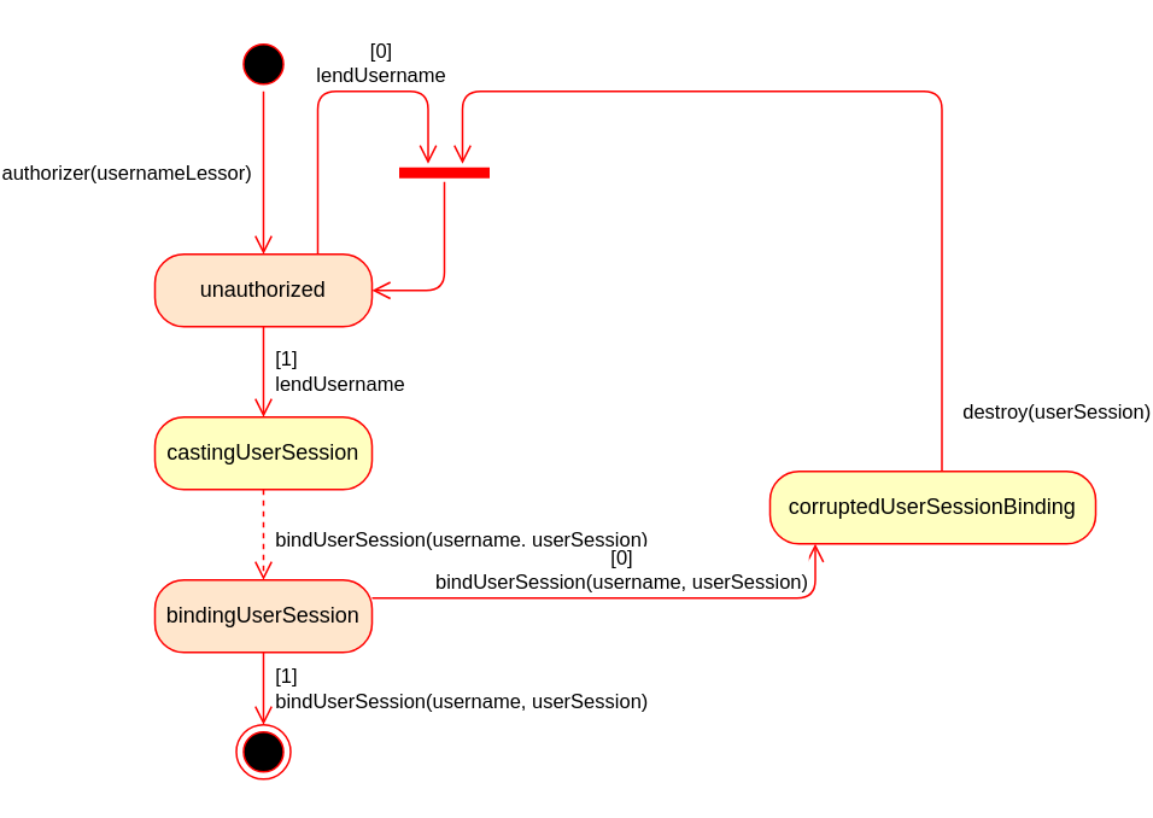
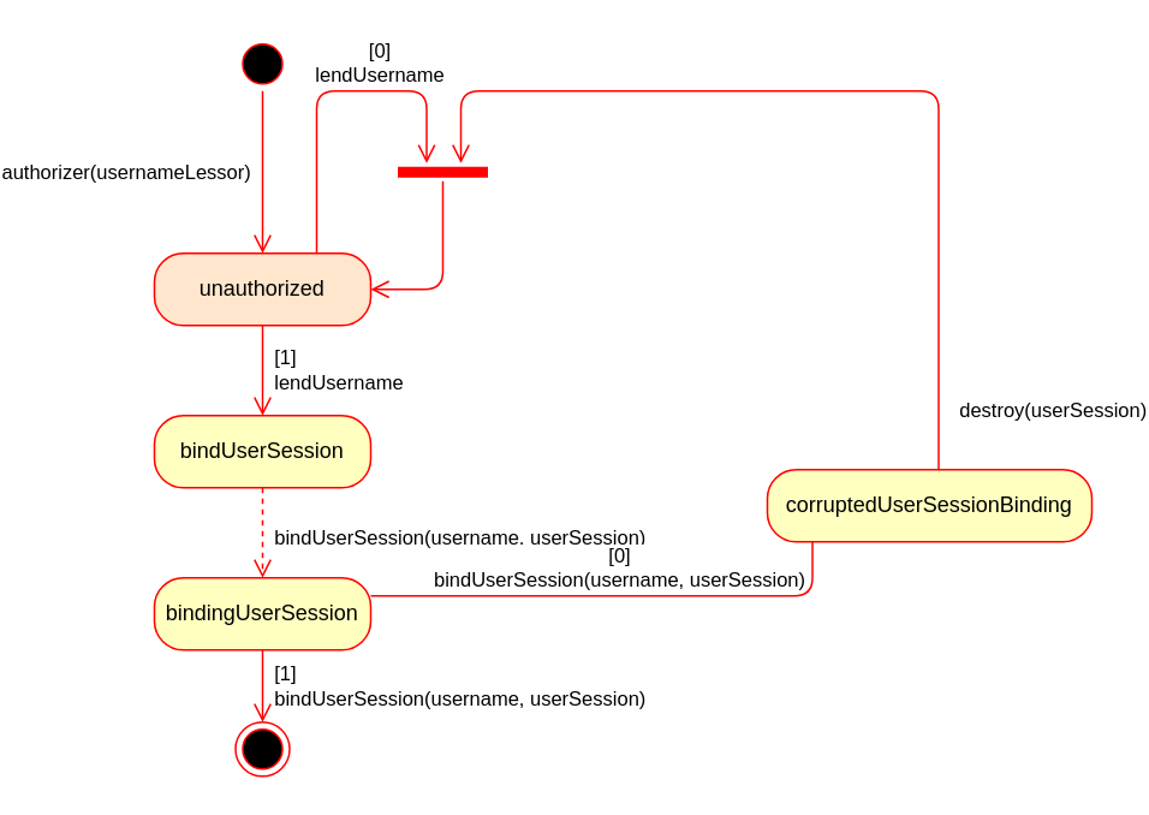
- <mxCell id="6" value="castingUserSession" style="rounded=1;whiteSpace=wrap;html=1;arcSize=40;fontColor=#000000;fillColor=#ffffc0;strokeColor=#ff0000;" vertex="1" parent="1"><mxGeometry x="20" y="230" width="120" height="40" as="geometry" /></mxCell>
+ <mxCell id="6" value="bindUserSession" style="rounded=1;whiteSpace=wrap;html=1;arcSize=40;fontColor=#000000;fillColor=#ffffc0;strokeColor=#ff0000;" vertex="1" parent="1"><mxGeometry x="20" y="230" width="120" height="40" as="geometry" /></mxCell>
- <mxCell id="10" value="[0]&lt;br&gt;&lt;span&gt;bindUserSession(username, userSession)&lt;/span&gt;&lt;br&gt;" style="edgeStyle=orthogonalEdgeStyle;html=1;verticalAlign=bottom;endArrow=open;endSize=8;strokeColor=#ff0000;" edge="1" parent="1" source="7" target="13"><mxGeometry relative="1" as="geometry"><mxPoint x="315" y="510" as="targetPoint" /><mxPoint x="90" y="360" as="sourcePoint" /><Array as="points"><mxPoint x="385" y="330" /></Array></mxGeometry></mxCell>
+ <mxCell id="10" value="[0]&lt;br&gt;&lt;span&gt;bindUserSession(username, userSession)&lt;/span&gt;&lt;br&gt;" style="edgeStyle=orthogonalEdgeStyle;html=1;verticalAlign=bottom;endArrow=none;endSize=8;strokeColor=#ff0000;" edge="1" parent="1" source="7" target="13"><mxGeometry relative="1" as="geometry"><mxPoint x="315" y="510" as="targetPoint" /><mxPoint x="90" y="360" as="sourcePoint" /><Array as="points"><mxPoint x="385" y="330" /></Array></mxGeometry></mxCell>
- <mxCell id="7" value="bindingUserSession" style="rounded=1;whiteSpace=wrap;html=1;arcSize=40;fontColor=#000000;fillColor=#ffe6cc;strokeColor=#ff0000;" vertex="1" parent="1"><mxGeometry x="20" y="320" width="120" height="40" as="geometry" /></mxCell>
+ <mxCell id="7" value="bindingUserSession" style="rounded=1;whiteSpace=wrap;html=1;arcSize=40;fontColor=#000000;fillColor=#ffffc0;strokeColor=#ff0000;" vertex="1" parent="1"><mxGeometry x="20" y="320" width="120" height="40" as="geometry" /></mxCell>
